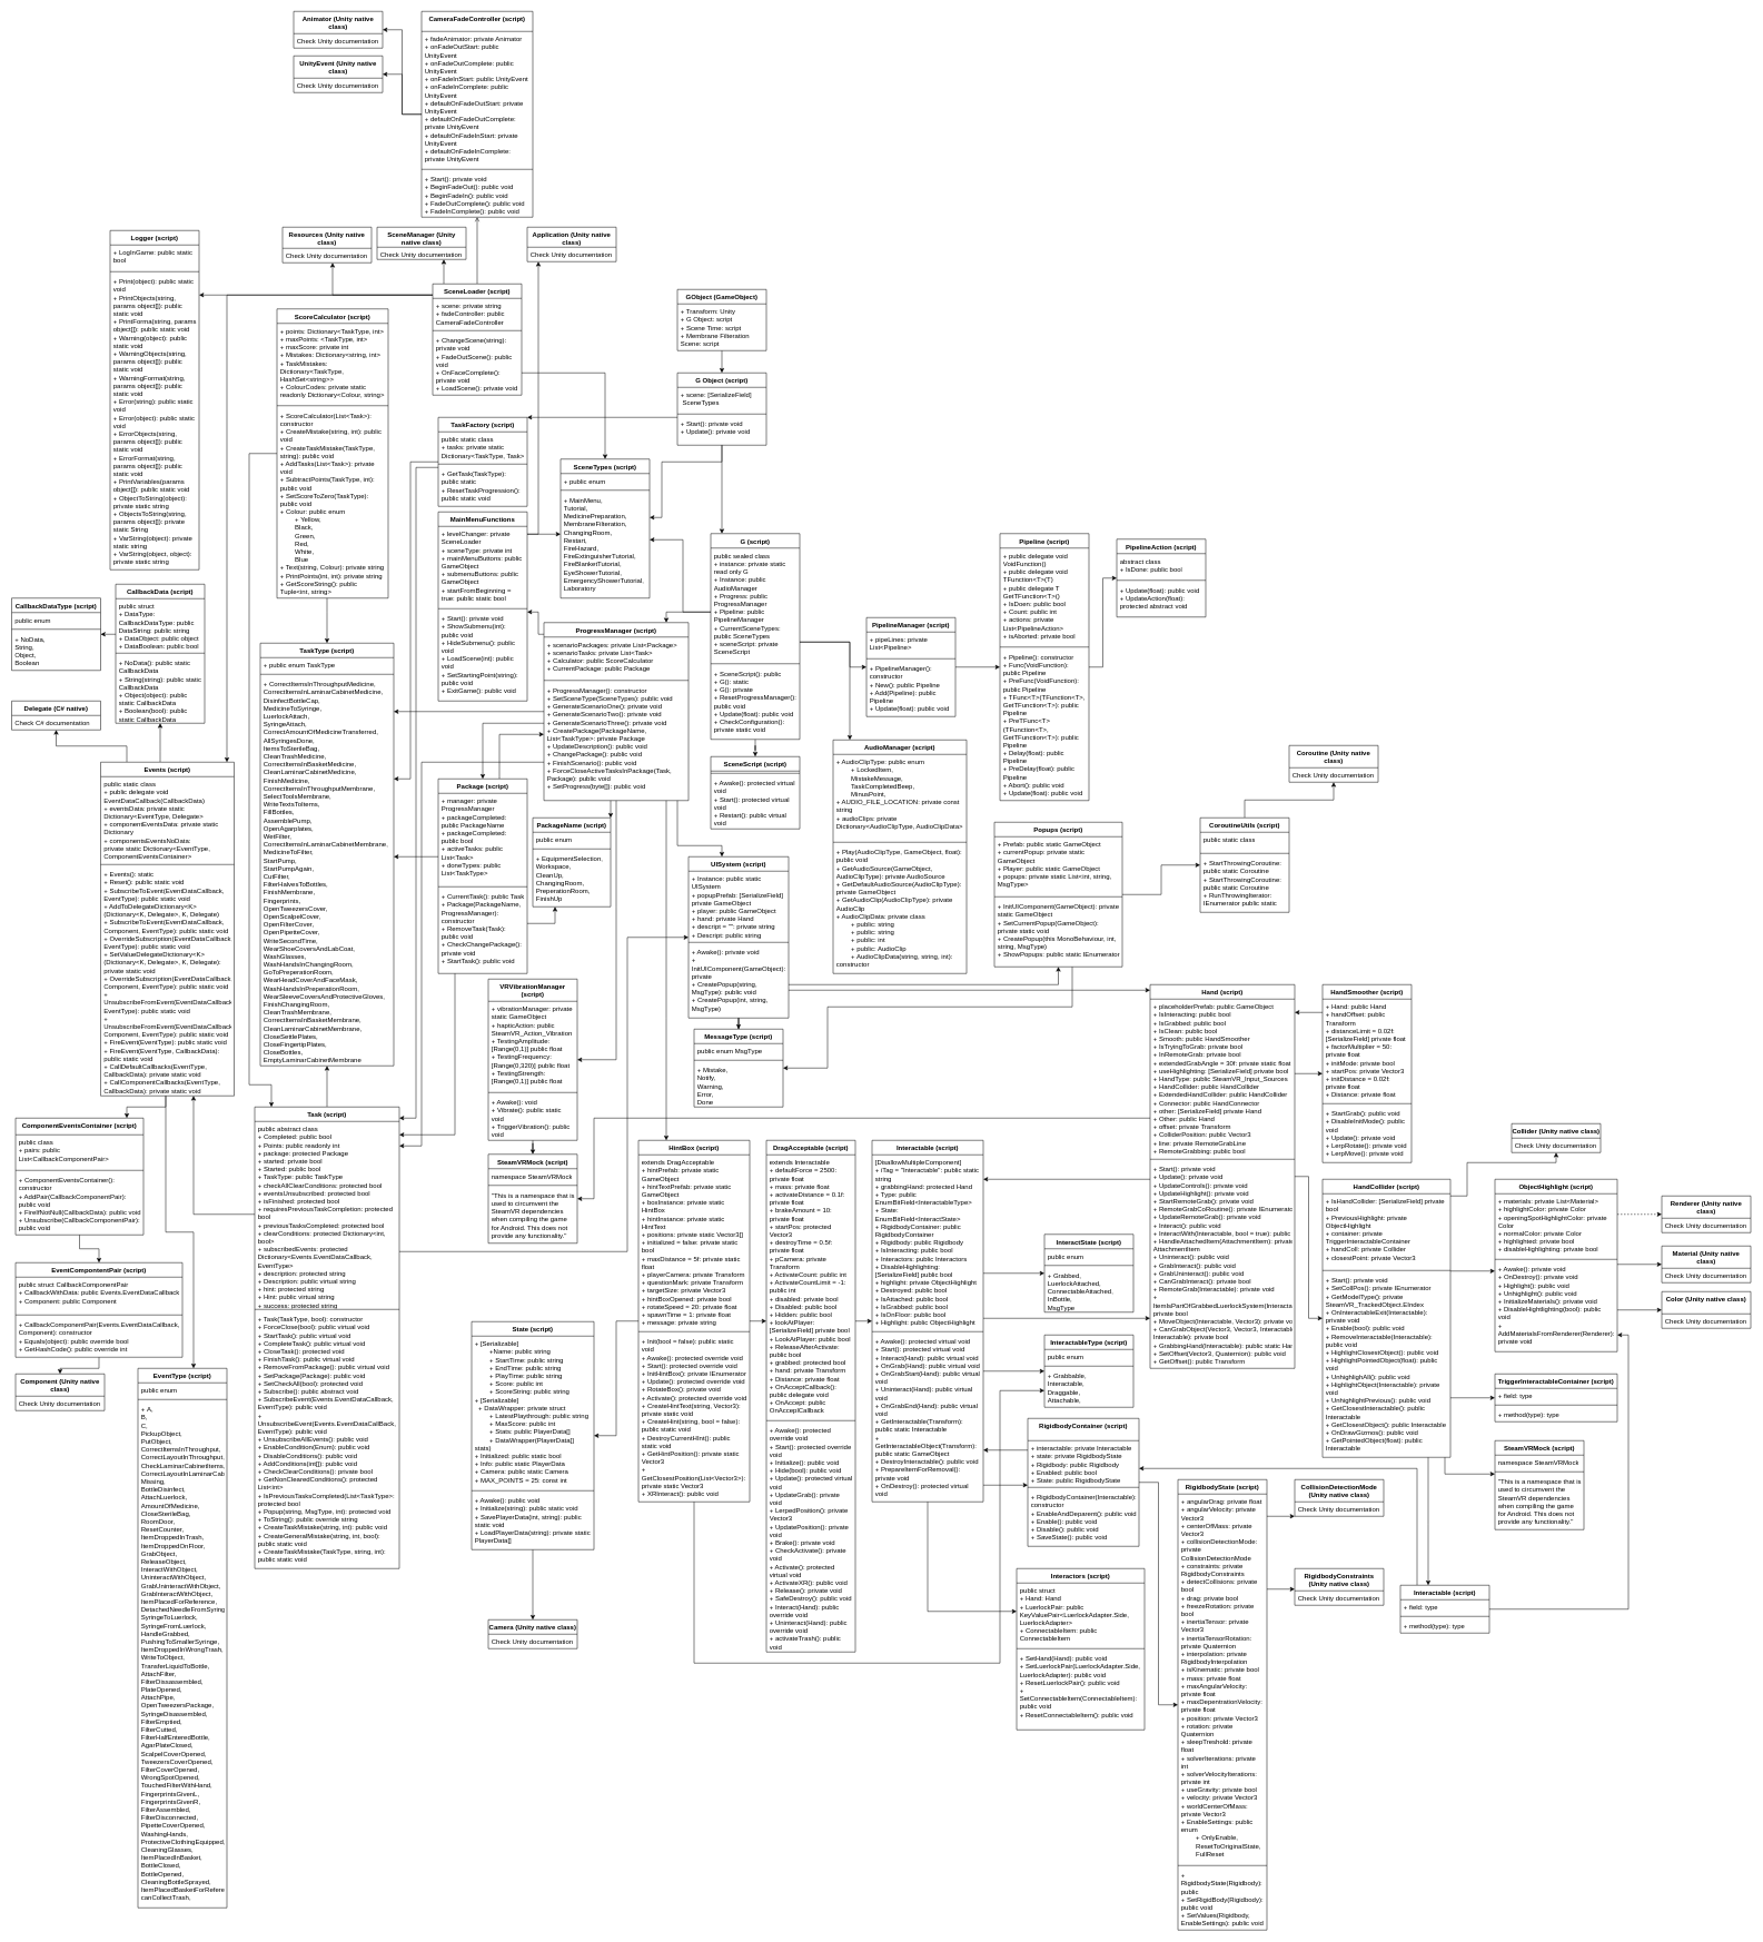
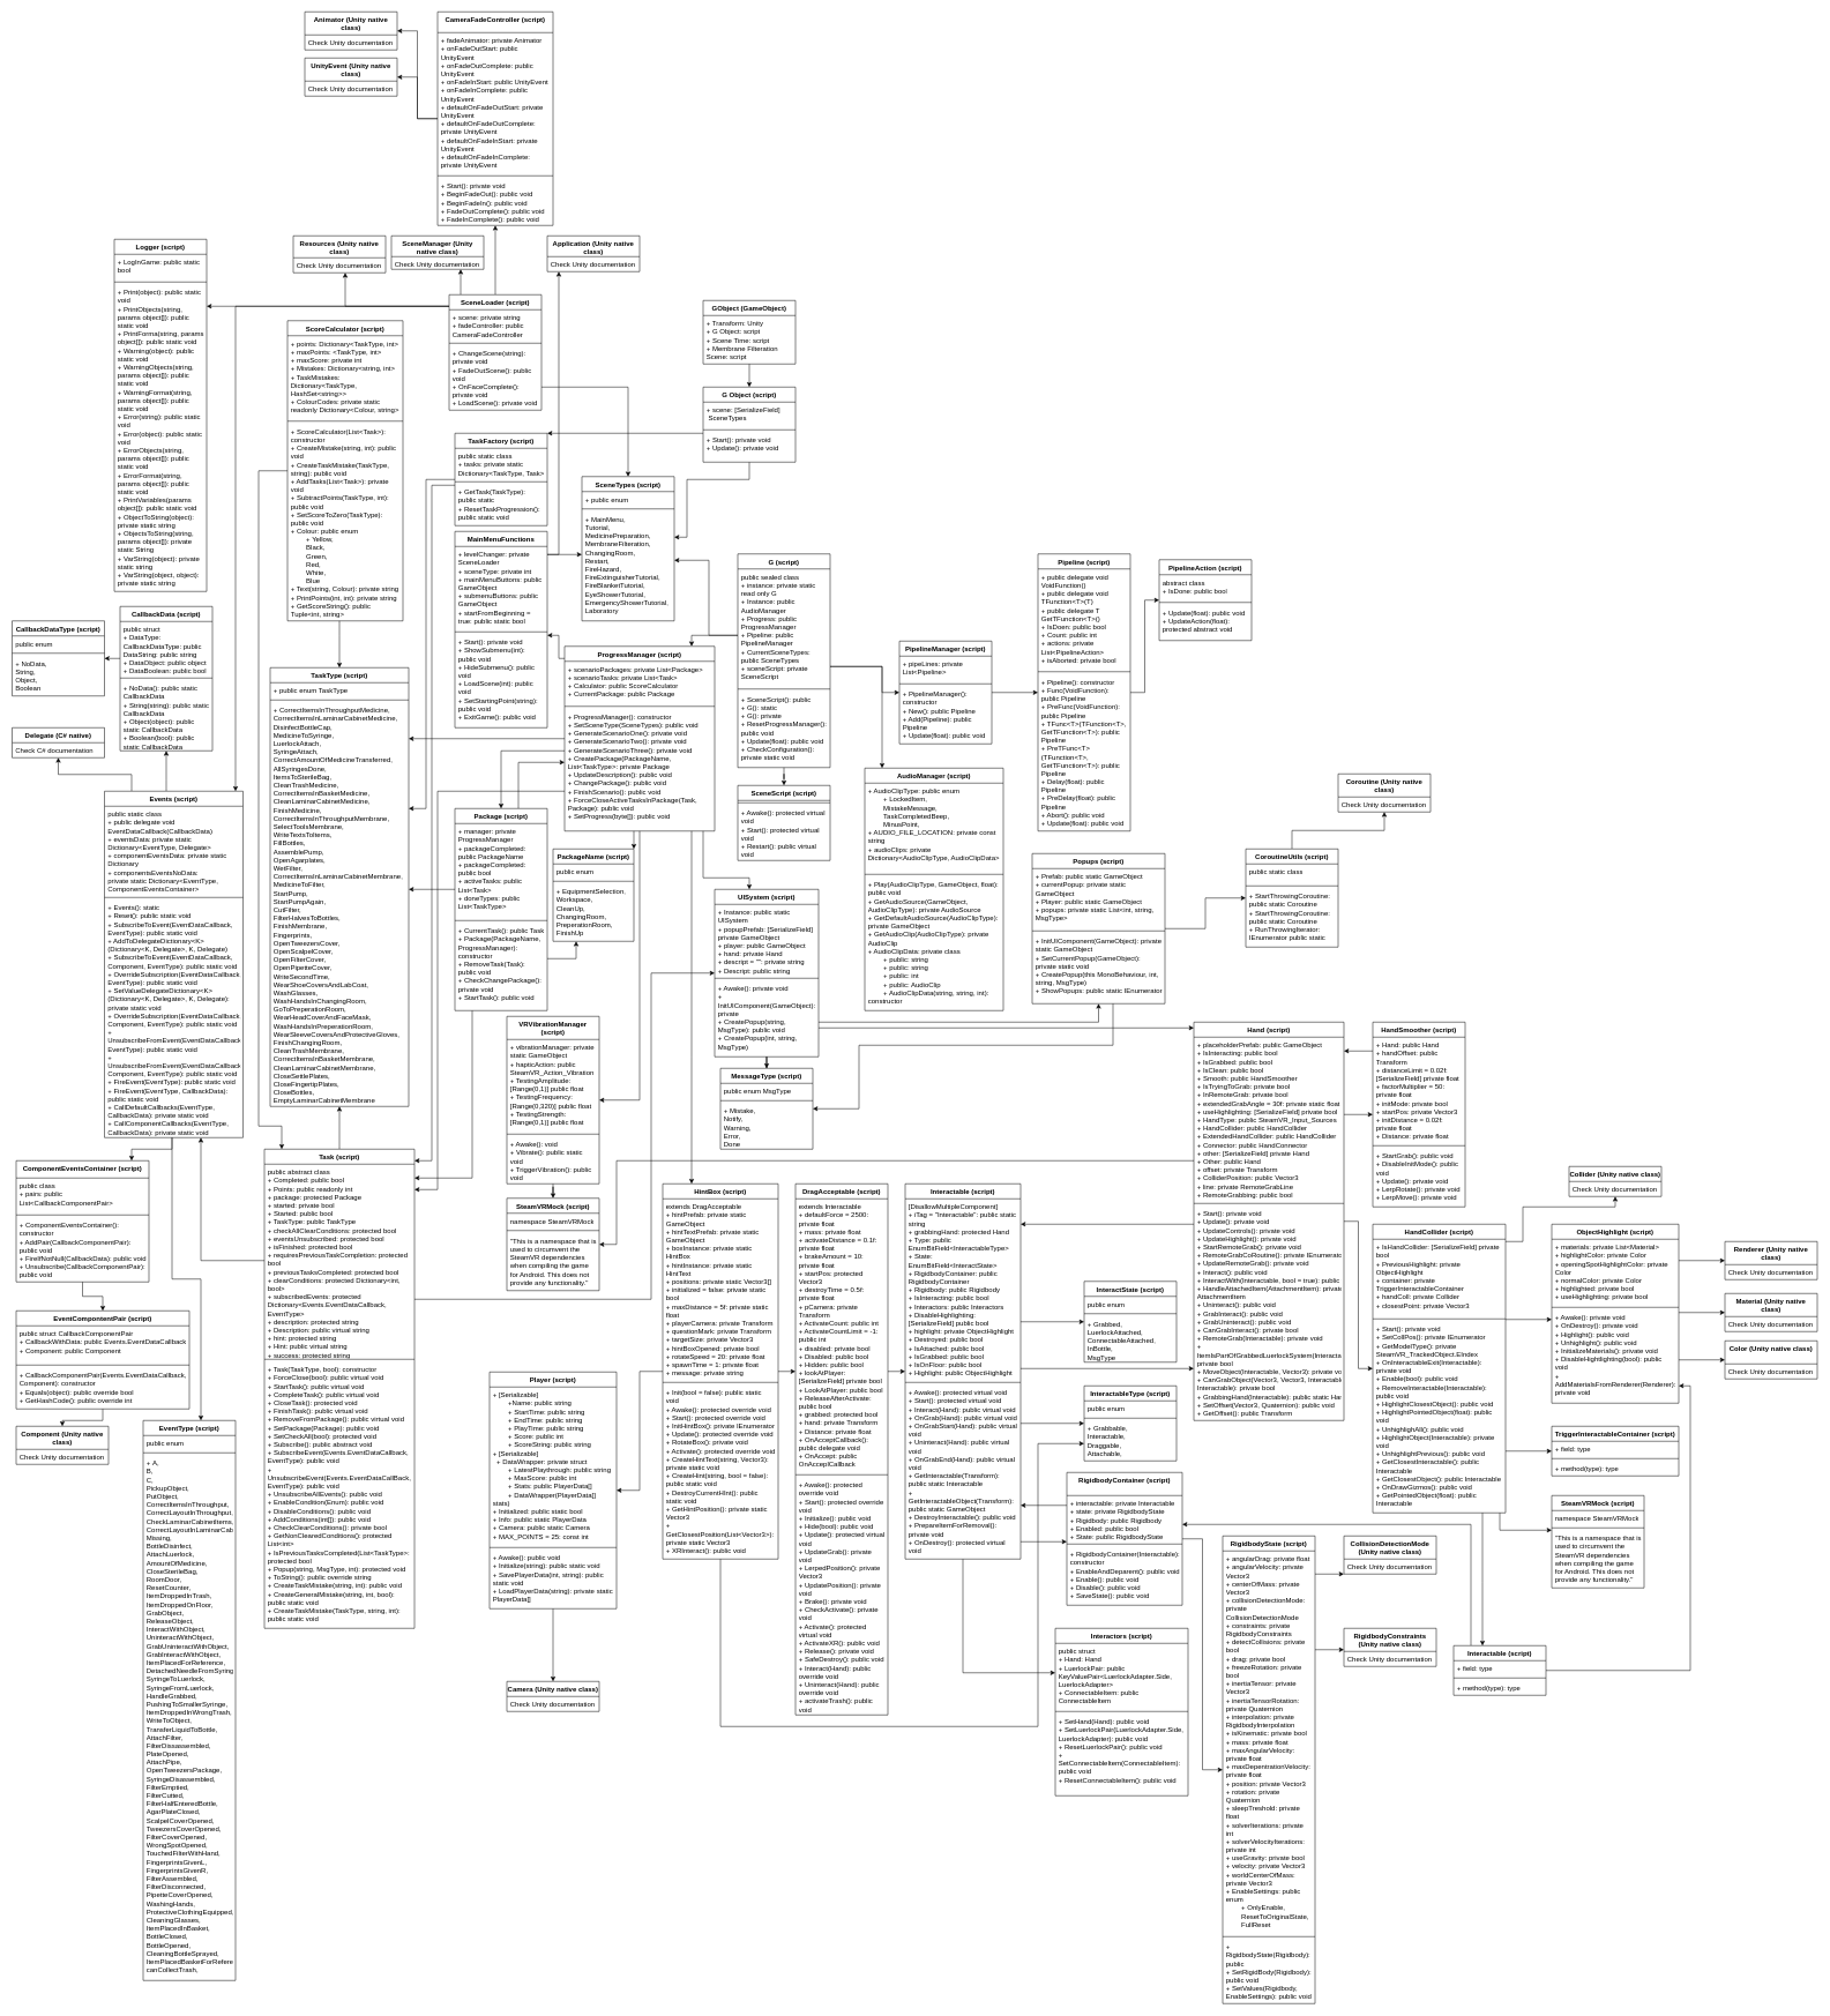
- <mxCell id="111" style="edgeStyle=orthogonalEdgeStyle;rounded=0;orthogonalLoop=1;jettySize=auto;html=1;endArrow=open;" parent="1" source="112" target="172" edge="1"><mxGeometry relative="1" as="geometry"><Array as="points"><mxPoint x="857" y="400" /><mxPoint x="857" y="400" /></Array></mxGeometry></mxCell>
+ <mxCell id="111" style="edgeStyle=orthogonalEdgeStyle;rounded=0;orthogonalLoop=1;jettySize=auto;html=1;" parent="1" source="112" target="172" edge="1"><mxGeometry relative="1" as="geometry"><Array as="points"><mxPoint x="857" y="400" /><mxPoint x="857" y="400" /></Array></mxGeometry></mxCell>
- <mxCell id="6" style="edgeStyle=orthogonalEdgeStyle;rounded=0;orthogonalLoop=1;jettySize=auto;html=1;" parent="1" source="8" target="21" edge="1"><mxGeometry relative="1" as="geometry"><Array as="points"><mxPoint x="1357" y="800" /><mxPoint x="1357" y="800" /></Array></mxGeometry></mxCell>
- <mxCell id="275" style="edgeStyle=orthogonalEdgeStyle;rounded=0;orthogonalLoop=1;jettySize=auto;html=1;dashed=1;" edge="1" parent="1" source="278" target="292"><mxGeometry relative="1" as="geometry"><Array as="points"><mxPoint x="2917" y="2183" /><mxPoint x="2917" y="2183" /></Array></mxGeometry></mxCell>
+ <mxCell id="275" style="edgeStyle=orthogonalEdgeStyle;rounded=0;orthogonalLoop=1;jettySize=auto;html=1;" edge="1" parent="1" source="278" target="292"><mxGeometry relative="1" as="geometry"><Array as="points"><mxPoint x="2917" y="2183" /><mxPoint x="2917" y="2183" /></Array></mxGeometry></mxCell>
- <mxCell id="279" value="+ materials: private List&amp;lt;Material&amp;gt;&lt;br&gt;+ highlightColor: private Color&lt;br&gt;+ openingSpotHighlightColor: private Color&lt;br&gt;+ normalColor: private Color&lt;br&gt;+ highlighted: private bool&lt;br&gt;+ disableHighlighting: private bool" style="text;strokeColor=none;fillColor=none;align=left;verticalAlign=top;spacingLeft=4;spacingRight=4;overflow=hidden;rotatable=0;points=[[0,0.5],[1,0.5]];portConstraint=eastwest;whiteSpace=wrap;html=1;" vertex="1" parent="278"><mxGeometry y="26" width="220" height="114" as="geometry" /></mxCell>
+ <mxCell id="279" value="+ materials: private List&amp;lt;Material&amp;gt;&lt;br&gt;+ highlightColor: private Color&lt;br&gt;+ openingSpotHighlightColor: private Color&lt;br&gt;+ normalColor: private Color&lt;br&gt;+ highlighted: private bool&lt;br&gt;+ useHighlighting: private bool" style="text;strokeColor=none;fillColor=none;align=left;verticalAlign=top;spacingLeft=4;spacingRight=4;overflow=hidden;rotatable=0;points=[[0,0.5],[1,0.5]];portConstraint=eastwest;whiteSpace=wrap;html=1;" vertex="1" parent="278"><mxGeometry y="26" width="220" height="114" as="geometry" /></mxCell>
- <mxCell id="242" value="State (script)" style="swimlane;fontStyle=1;align=center;verticalAlign=top;childLayout=stackLayout;horizontal=1;startSize=26;horizontalStack=0;resizeParent=1;resizeParentMax=0;resizeLast=0;collapsible=1;marginBottom=0;whiteSpace=wrap;html=1;" parent="1" vertex="1"><mxGeometry y="2376" width="220" height="410" as="geometry" x="847" /></mxCell>
+ <mxCell id="242" value="Player (script)" style="swimlane;fontStyle=1;align=center;verticalAlign=top;childLayout=stackLayout;horizontal=1;startSize=26;horizontalStack=0;resizeParent=1;resizeParentMax=0;resizeLast=0;collapsible=1;marginBottom=0;whiteSpace=wrap;html=1;" parent="1" vertex="1"><mxGeometry y="2376" width="220" height="410" as="geometry" x="847" /></mxCell>
